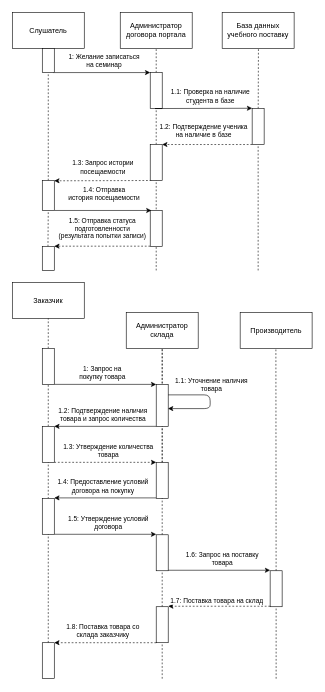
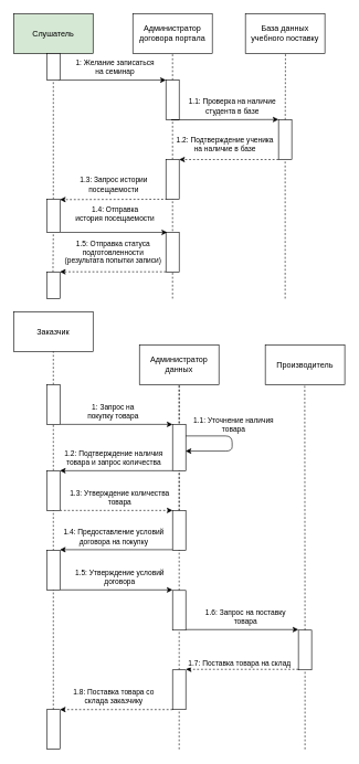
- <mxCell id="4" value="Слушатель" style="rounded=0;whiteSpace=wrap;html=1;" parent="1" vertex="1"><mxGeometry x="20" y="20" width="120" height="60" as="geometry" /></mxCell>
+ <mxCell id="4" value="Слушатель" style="rounded=0;whiteSpace=wrap;html=1;fillColor=#d5e8d4;" parent="1" vertex="1"><mxGeometry x="20" y="20" width="120" height="60" as="geometry" /></mxCell>
- <mxCell id="34" value="Администратор склада" style="rounded=0;whiteSpace=wrap;html=1;" vertex="1" parent="1"><mxGeometry x="210" y="520" width="120" height="60" as="geometry" /></mxCell>
+ <mxCell id="34" value="Администратор данных" style="rounded=0;whiteSpace=wrap;html=1;" vertex="1" parent="1"><mxGeometry x="210" y="520" width="120" height="60" as="geometry" /></mxCell>
